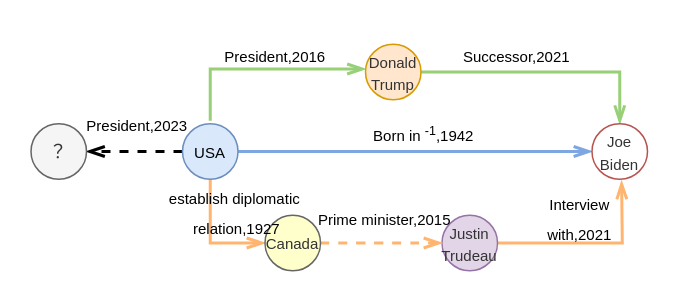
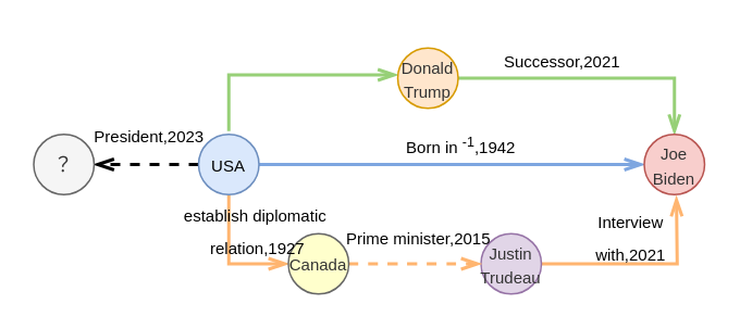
- <mxCell id="15" value="&lt;font style=&quot;font-size: 10px;&quot;&gt;President,2016&lt;/font&gt;" style="text;html=1;align=center;verticalAlign=middle;whiteSpace=wrap;rounded=0;fontSize=16;" vertex="1" parent="1"><mxGeometry x="153" y="20" width="60" height="30" as="geometry" /></mxCell>
- <mxCell id="9" value="&lt;span style=&quot;color: rgb(51, 51, 51); font-family: arial; text-align: start;&quot;&gt;&lt;font style=&quot;font-size: 10px;&quot;&gt;Joe Biden&lt;/font&gt;&lt;/span&gt;" style="ellipse;whiteSpace=wrap;html=1;aspect=fixed;fillColor=#ffffff;strokeColor=#b85450;" vertex="1" parent="1"><mxGeometry x="394" y="82" width="37" height="37" as="geometry" /></mxCell>
+ <mxCell id="9" value="&lt;span style=&quot;color: rgb(51, 51, 51); font-family: arial; text-align: start;&quot;&gt;&lt;font style=&quot;font-size: 10px;&quot;&gt;Joe Biden&lt;/font&gt;&lt;/span&gt;" style="ellipse;whiteSpace=wrap;html=1;aspect=fixed;fillColor=#f8cecc;strokeColor=#b85450;" vertex="1" parent="1"><mxGeometry x="394" y="82" width="37" height="37" as="geometry" /></mxCell>
